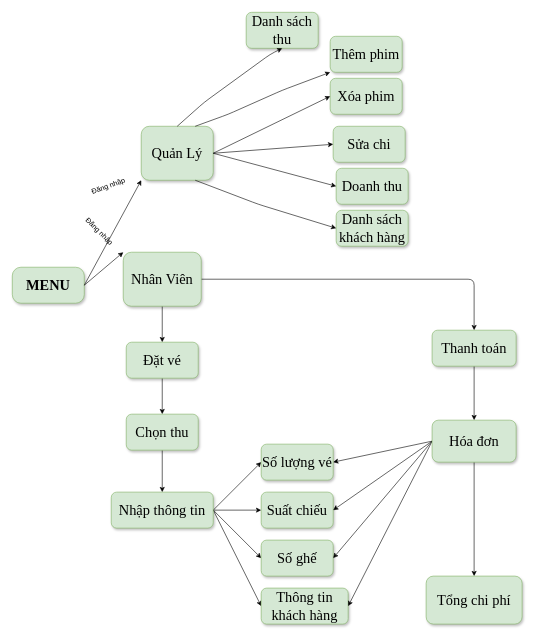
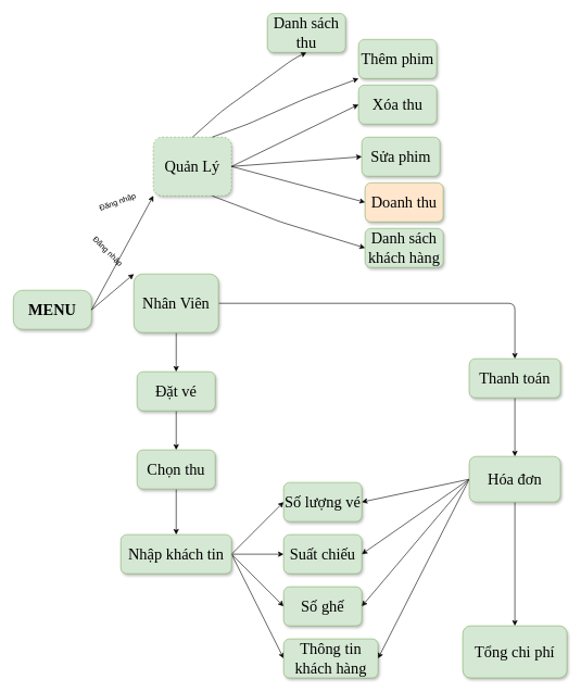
- <mxCell id="10" value="Xóa phim" style="rounded=1;whiteSpace=wrap;html=1;shadow=1;fontFamily=Times New Roman;fontSize=24;fillColor=#d5e8d4;strokeColor=#82b366;" parent="1" vertex="1"><mxGeometry x="550" y="130" width="120" height="60" as="geometry" /></mxCell>
+ <mxCell id="10" value="Xóa thu" style="rounded=1;whiteSpace=wrap;html=1;shadow=1;fontFamily=Times New Roman;fontSize=24;fillColor=#d5e8d4;strokeColor=#82b366;" parent="1" vertex="1"><mxGeometry x="550" y="130" width="120" height="60" as="geometry" /></mxCell>
- <mxCell id="13" value="Sửa chi" style="rounded=1;whiteSpace=wrap;html=1;shadow=1;fontFamily=Times New Roman;fontSize=24;fillColor=#d5e8d4;strokeColor=#82b366;" parent="1" vertex="1"><mxGeometry x="555" y="210" width="120" height="60" as="geometry" /></mxCell>
+ <mxCell id="13" value="Sửa phim" style="rounded=1;whiteSpace=wrap;html=1;shadow=1;fontFamily=Times New Roman;fontSize=24;fillColor=#d5e8d4;strokeColor=#82b366;" parent="1" vertex="1"><mxGeometry x="555" y="210" width="120" height="60" as="geometry" /></mxCell>
- <mxCell id="3" value="Quản Lý" style="rounded=1;whiteSpace=wrap;html=1;shadow=1;fontFamily=Times New Roman;fontSize=24;fillColor=#d5e8d4;strokeColor=#82b366;" parent="1" vertex="1"><mxGeometry x="235" y="210" width="120" height="90" as="geometry" /></mxCell>
+ <mxCell id="3" value="Quản Lý" style="rounded=1;whiteSpace=wrap;html=1;shadow=1;fontFamily=Times New Roman;fontSize=24;fillColor=#d5e8d4;strokeColor=#82b366;dashed=1;" parent="1" vertex="1"><mxGeometry x="235" y="210" width="120" height="90" as="geometry" /></mxCell>
- <mxCell id="12" value="Doanh thu" style="rounded=1;whiteSpace=wrap;html=1;shadow=1;fontFamily=Times New Roman;fontSize=24;fillColor=#d5e8d4;strokeColor=#82b366;" parent="1" vertex="1"><mxGeometry x="560" y="280" width="120" height="60" as="geometry" /></mxCell>
+ <mxCell id="12" value="Doanh thu" style="rounded=1;whiteSpace=wrap;html=1;shadow=1;fontFamily=Times New Roman;fontSize=24;fillColor=#ffe6cc;strokeColor=#82b366;" parent="1" vertex="1"><mxGeometry x="560" y="280" width="120" height="60" as="geometry" /></mxCell>
- <mxCell id="29" value="Nhập thông tin" style="rounded=1;whiteSpace=wrap;html=1;shadow=1;fontFamily=Times New Roman;fontSize=24;fillColor=#d5e8d4;strokeColor=#82b366;" parent="1" vertex="1"><mxGeometry x="185" y="820" width="170" height="60" as="geometry" /></mxCell>
+ <mxCell id="29" value="Nhập khách tin" style="rounded=1;whiteSpace=wrap;html=1;shadow=1;fontFamily=Times New Roman;fontSize=24;fillColor=#d5e8d4;strokeColor=#82b366;" parent="1" vertex="1"><mxGeometry x="185" y="820" width="170" height="60" as="geometry" /></mxCell>
